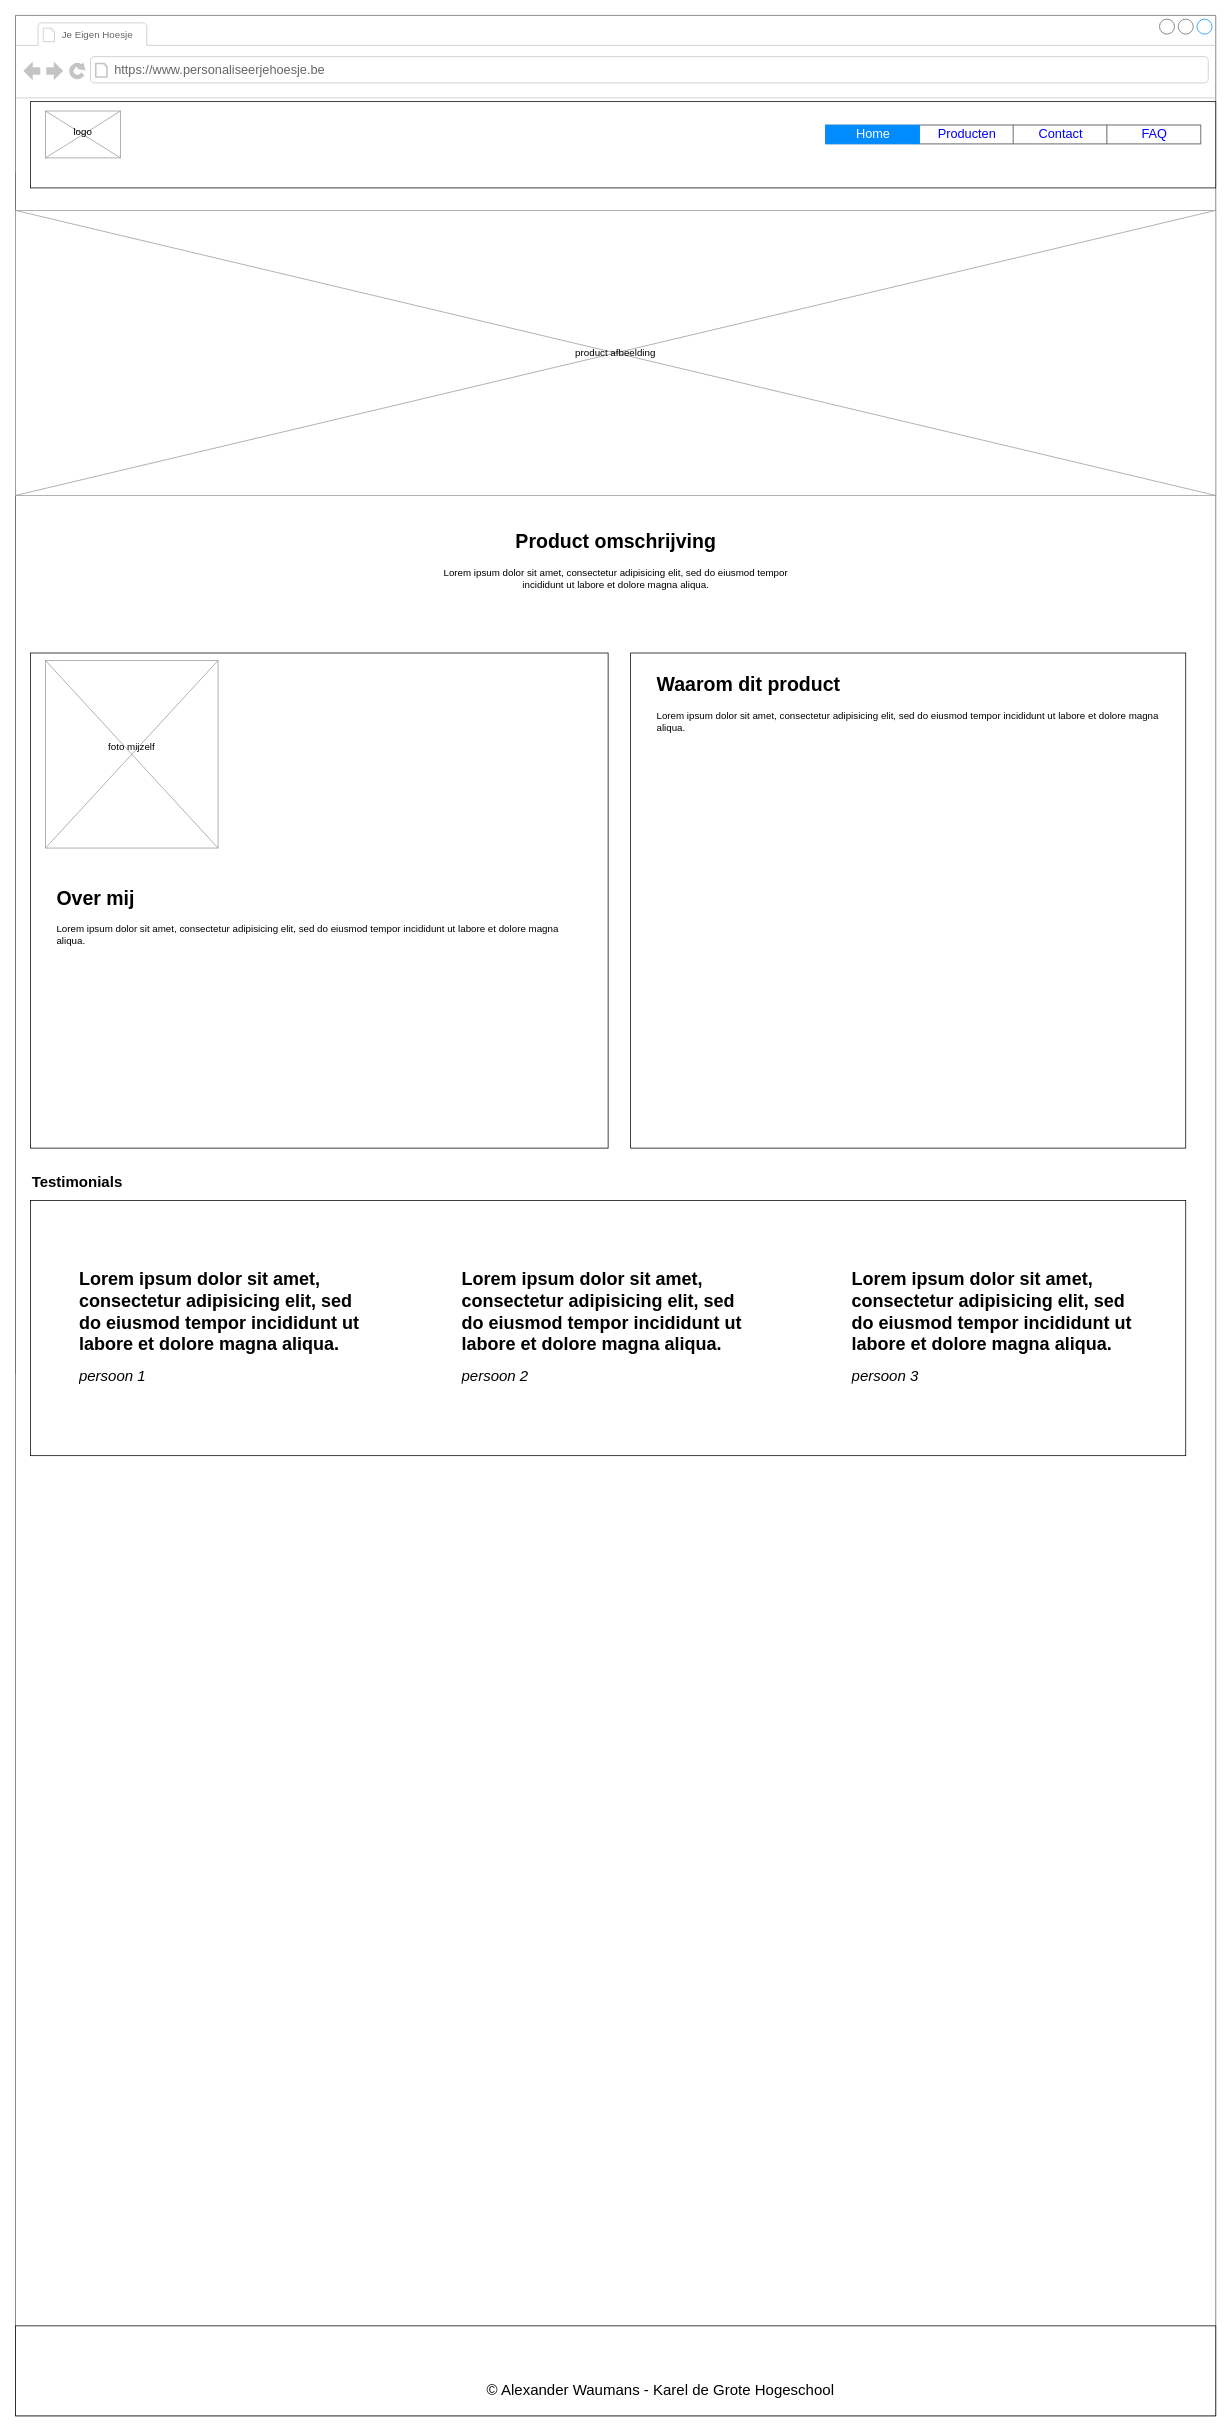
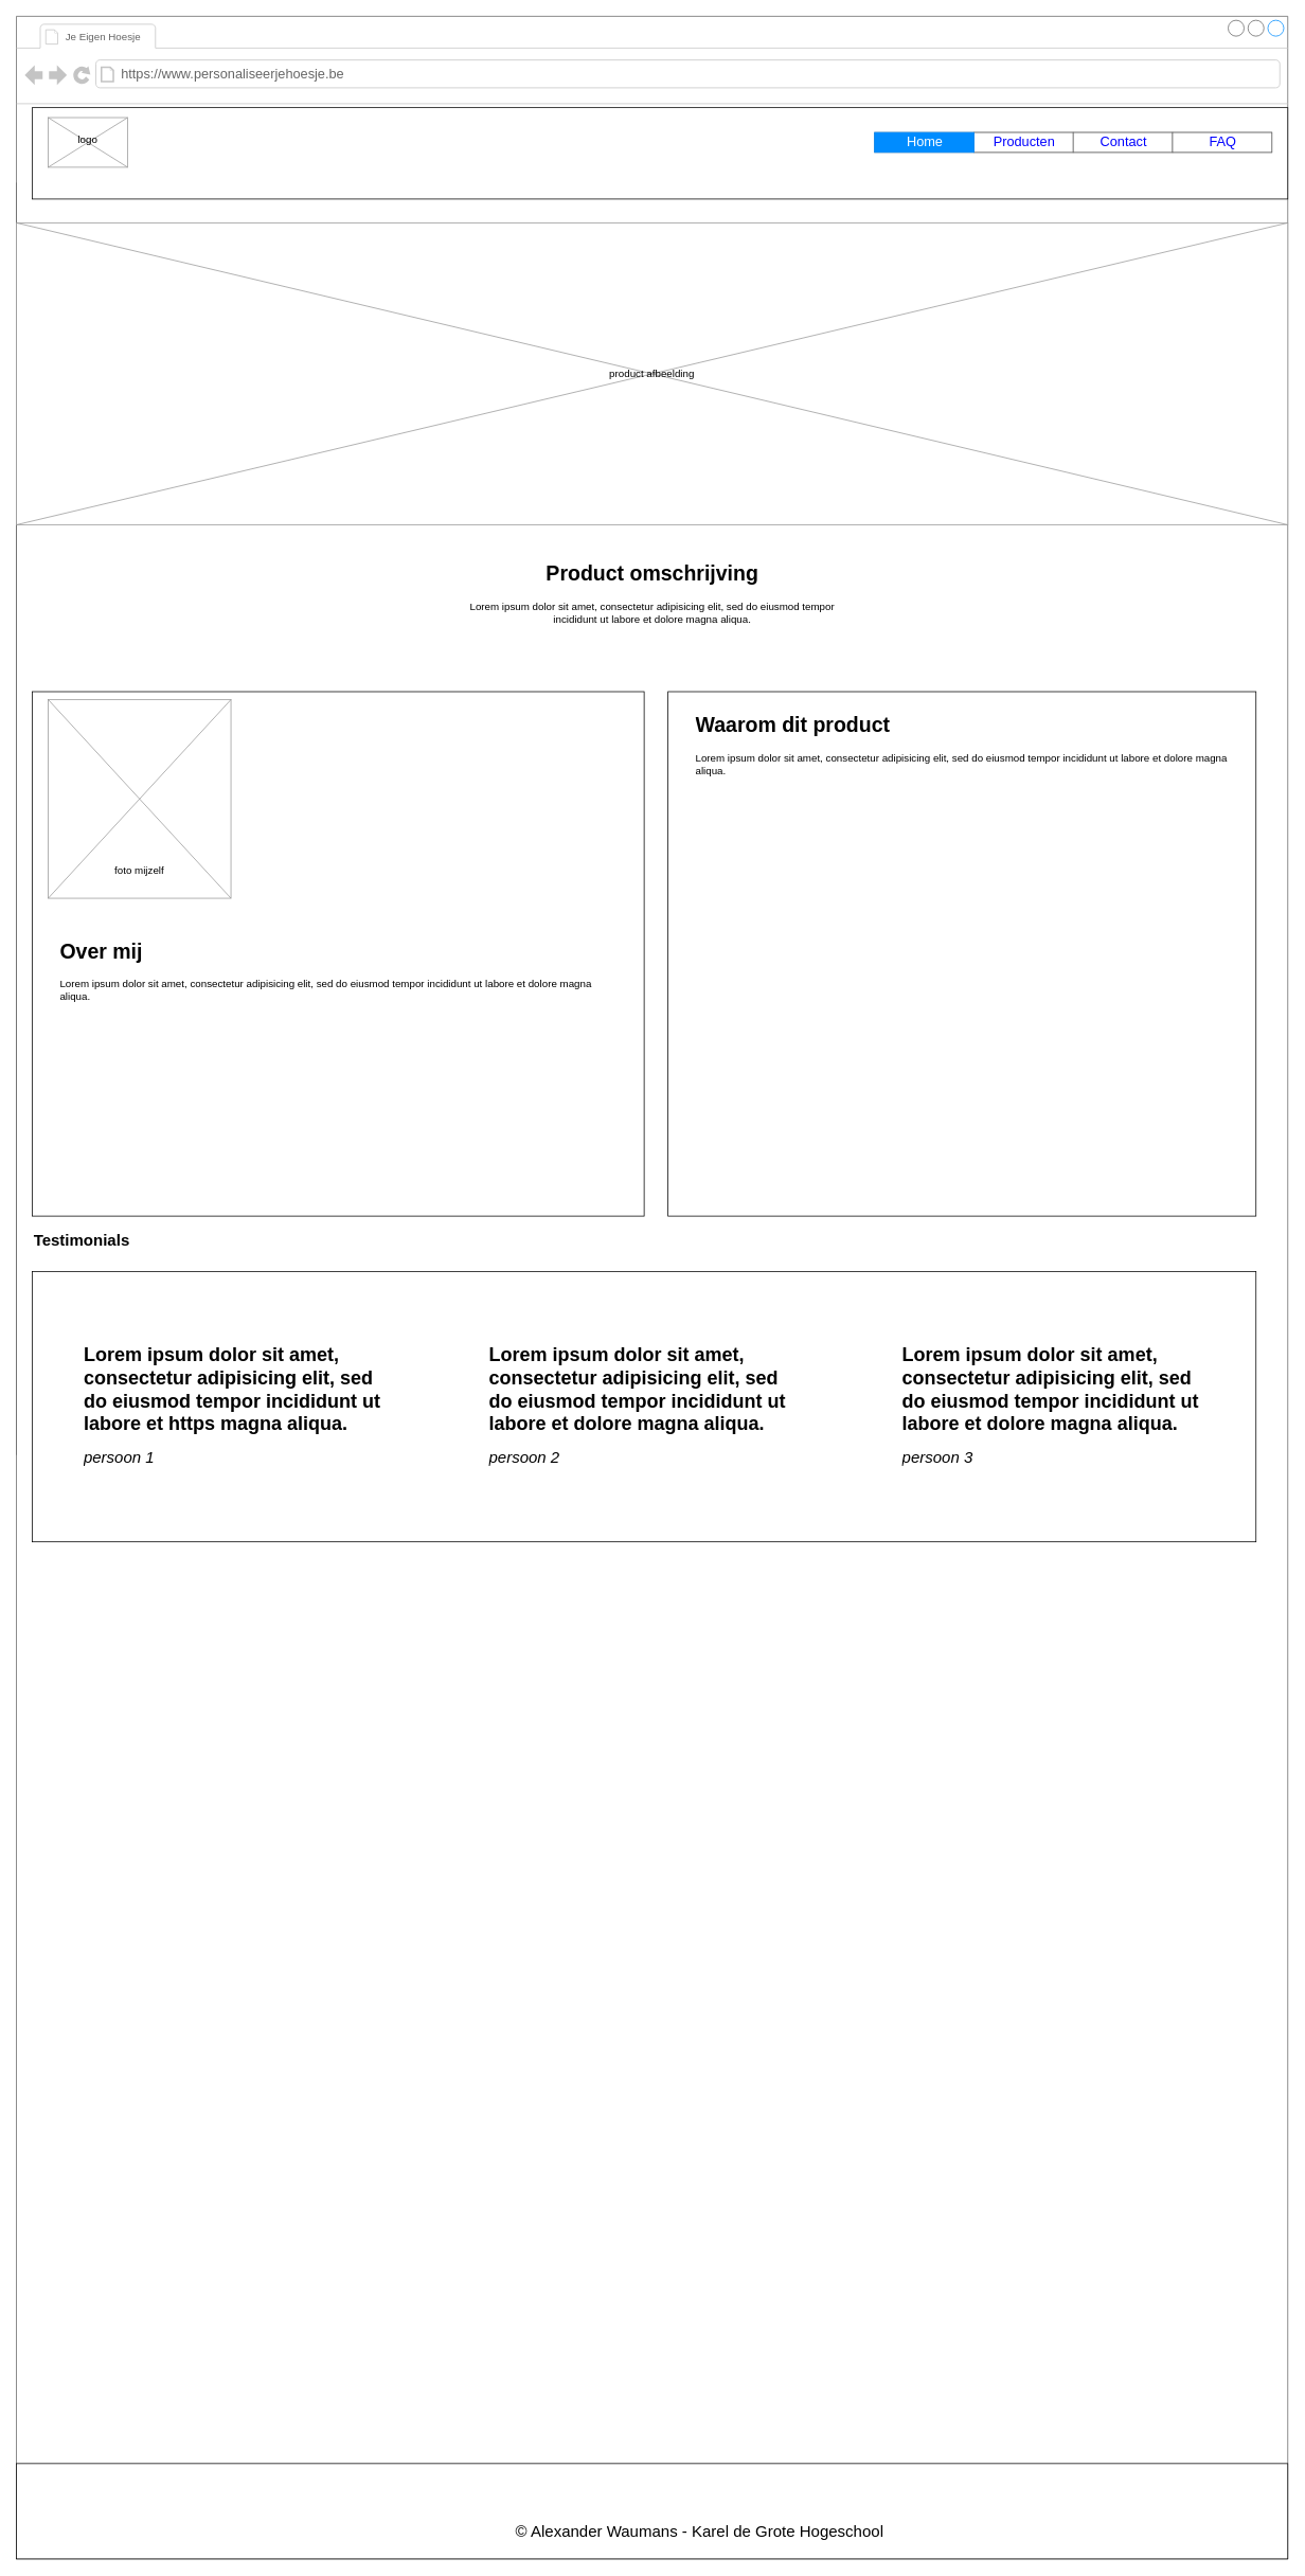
- <mxCell id="16" value="foto mijzelf" style="text;html=1;strokeColor=none;fillColor=none;align=center;verticalAlign=middle;whiteSpace=wrap;rounded=0;fontSize=13;" parent="3" vertex="1"><mxGeometry x="95" y="960" width="120" height="30" as="geometry" /></mxCell>
+ <mxCell id="16" value="foto mijzelf" style="text;html=1;strokeColor=none;fillColor=none;align=center;verticalAlign=middle;whiteSpace=wrap;rounded=0;fontSize=13;" parent="3" vertex="1"><mxGeometry x="95" y="1060" width="120" height="30" as="geometry" /></mxCell>
- <mxCell id="27" value="Testimonials" style="text;html=1;strokeColor=none;fillColor=none;align=left;verticalAlign=middle;whiteSpace=wrap;rounded=0;fontStyle=1;fontSize=20;" vertex="1" parent="3"><mxGeometry x="20" y="1540" width="190" height="30" as="geometry" /></mxCell>
+ <mxCell id="27" value="Testimonials" style="text;html=1;strokeColor=none;fillColor=none;align=left;verticalAlign=middle;whiteSpace=wrap;rounded=0;fontStyle=1;fontSize=20;" vertex="1" parent="3"><mxGeometry x="20" y="1525" width="190" height="30" as="geometry" /></mxCell>
- <mxCell id="26" value="&lt;h1&gt;Lorem ipsum dolor sit amet, consectetur adipisicing elit, sed do eiusmod tempor incididunt ut labore et dolore magna aliqua.&lt;br&gt;&lt;/h1&gt;&lt;div&gt;&lt;i&gt;&lt;span style=&quot;&quot;&gt;&#09;&lt;/span&gt;&lt;font style=&quot;font-size: 20px;&quot;&gt;persoon 1&lt;/font&gt;&lt;/i&gt;&lt;/div&gt;" style="text;html=1;strokeColor=none;fillColor=none;spacing=5;spacingTop=-20;whiteSpace=wrap;overflow=hidden;rounded=0;verticalAlign=middle;" vertex="1" parent="3"><mxGeometry x="80" y="1600" width="400" height="300" as="geometry" /></mxCell>
+ <mxCell id="26" value="&lt;h1&gt;Lorem ipsum dolor sit amet, consectetur adipisicing elit, sed do eiusmod tempor incididunt ut labore et https magna aliqua.&lt;br&gt;&lt;/h1&gt;&lt;div&gt;&lt;i&gt;&lt;span style=&quot;&quot;&gt;&#09;&lt;/span&gt;&lt;font style=&quot;font-size: 20px;&quot;&gt;persoon 1&lt;/font&gt;&lt;/i&gt;&lt;/div&gt;" style="text;html=1;strokeColor=none;fillColor=none;spacing=5;spacingTop=-20;whiteSpace=wrap;overflow=hidden;rounded=0;verticalAlign=middle;" vertex="1" parent="3"><mxGeometry x="80" y="1600" width="400" height="300" as="geometry" /></mxCell>
